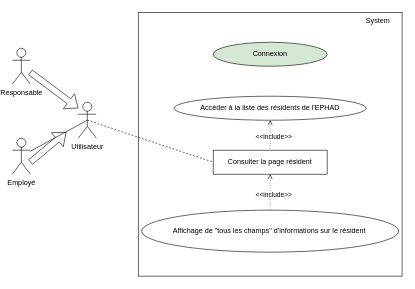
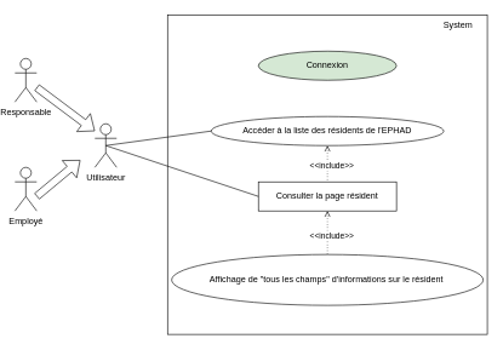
- <mxCell id="9" value="" style="endArrow=none;html=1;rounded=0;exitX=0.5;exitY=0.5;exitDx=0;exitDy=0;exitPerimeter=0;" parent="1" source="4" target="16" edge="1"><mxGeometry width="50" height="50" relative="1" as="geometry"><mxPoint x="420" y="180" as="sourcePoint" /><mxPoint x="470" y="130" as="targetPoint" /></mxGeometry></mxCell>
+ <mxCell id="9" value="" style="endArrow=none;html=1;rounded=0;exitX=0.5;exitY=0.5;exitDx=0;exitDy=0;exitPerimeter=0;entryX=0;entryY=0.5;entryDx=0;entryDy=0;" parent="1" source="4" target="7" edge="1"><mxGeometry width="50" height="50" relative="1" as="geometry"><mxPoint x="420" y="180" as="sourcePoint" /><mxPoint x="470" y="130" as="targetPoint" /></mxGeometry></mxCell>
- <mxCell id="10" value="" style="endArrow=none;html=1;rounded=0;exitX=0.5;exitY=0.5;exitDx=0;exitDy=0;exitPerimeter=0;entryX=0;entryY=0.5;entryDx=0;entryDy=0;dashed=1;" parent="1" source="4" target="6" edge="1"><mxGeometry width="50" height="50" relative="1" as="geometry"><mxPoint x="420" y="180" as="sourcePoint" /><mxPoint x="470" y="130" as="targetPoint" /></mxGeometry></mxCell>
+ <mxCell id="10" value="" style="endArrow=none;html=1;rounded=0;exitX=0.5;exitY=0.5;exitDx=0;exitDy=0;exitPerimeter=0;entryX=0;entryY=0.5;entryDx=0;entryDy=0;" parent="1" source="4" target="6" edge="1"><mxGeometry width="50" height="50" relative="1" as="geometry"><mxPoint x="420" y="180" as="sourcePoint" /><mxPoint x="470" y="130" as="targetPoint" /></mxGeometry></mxCell>
